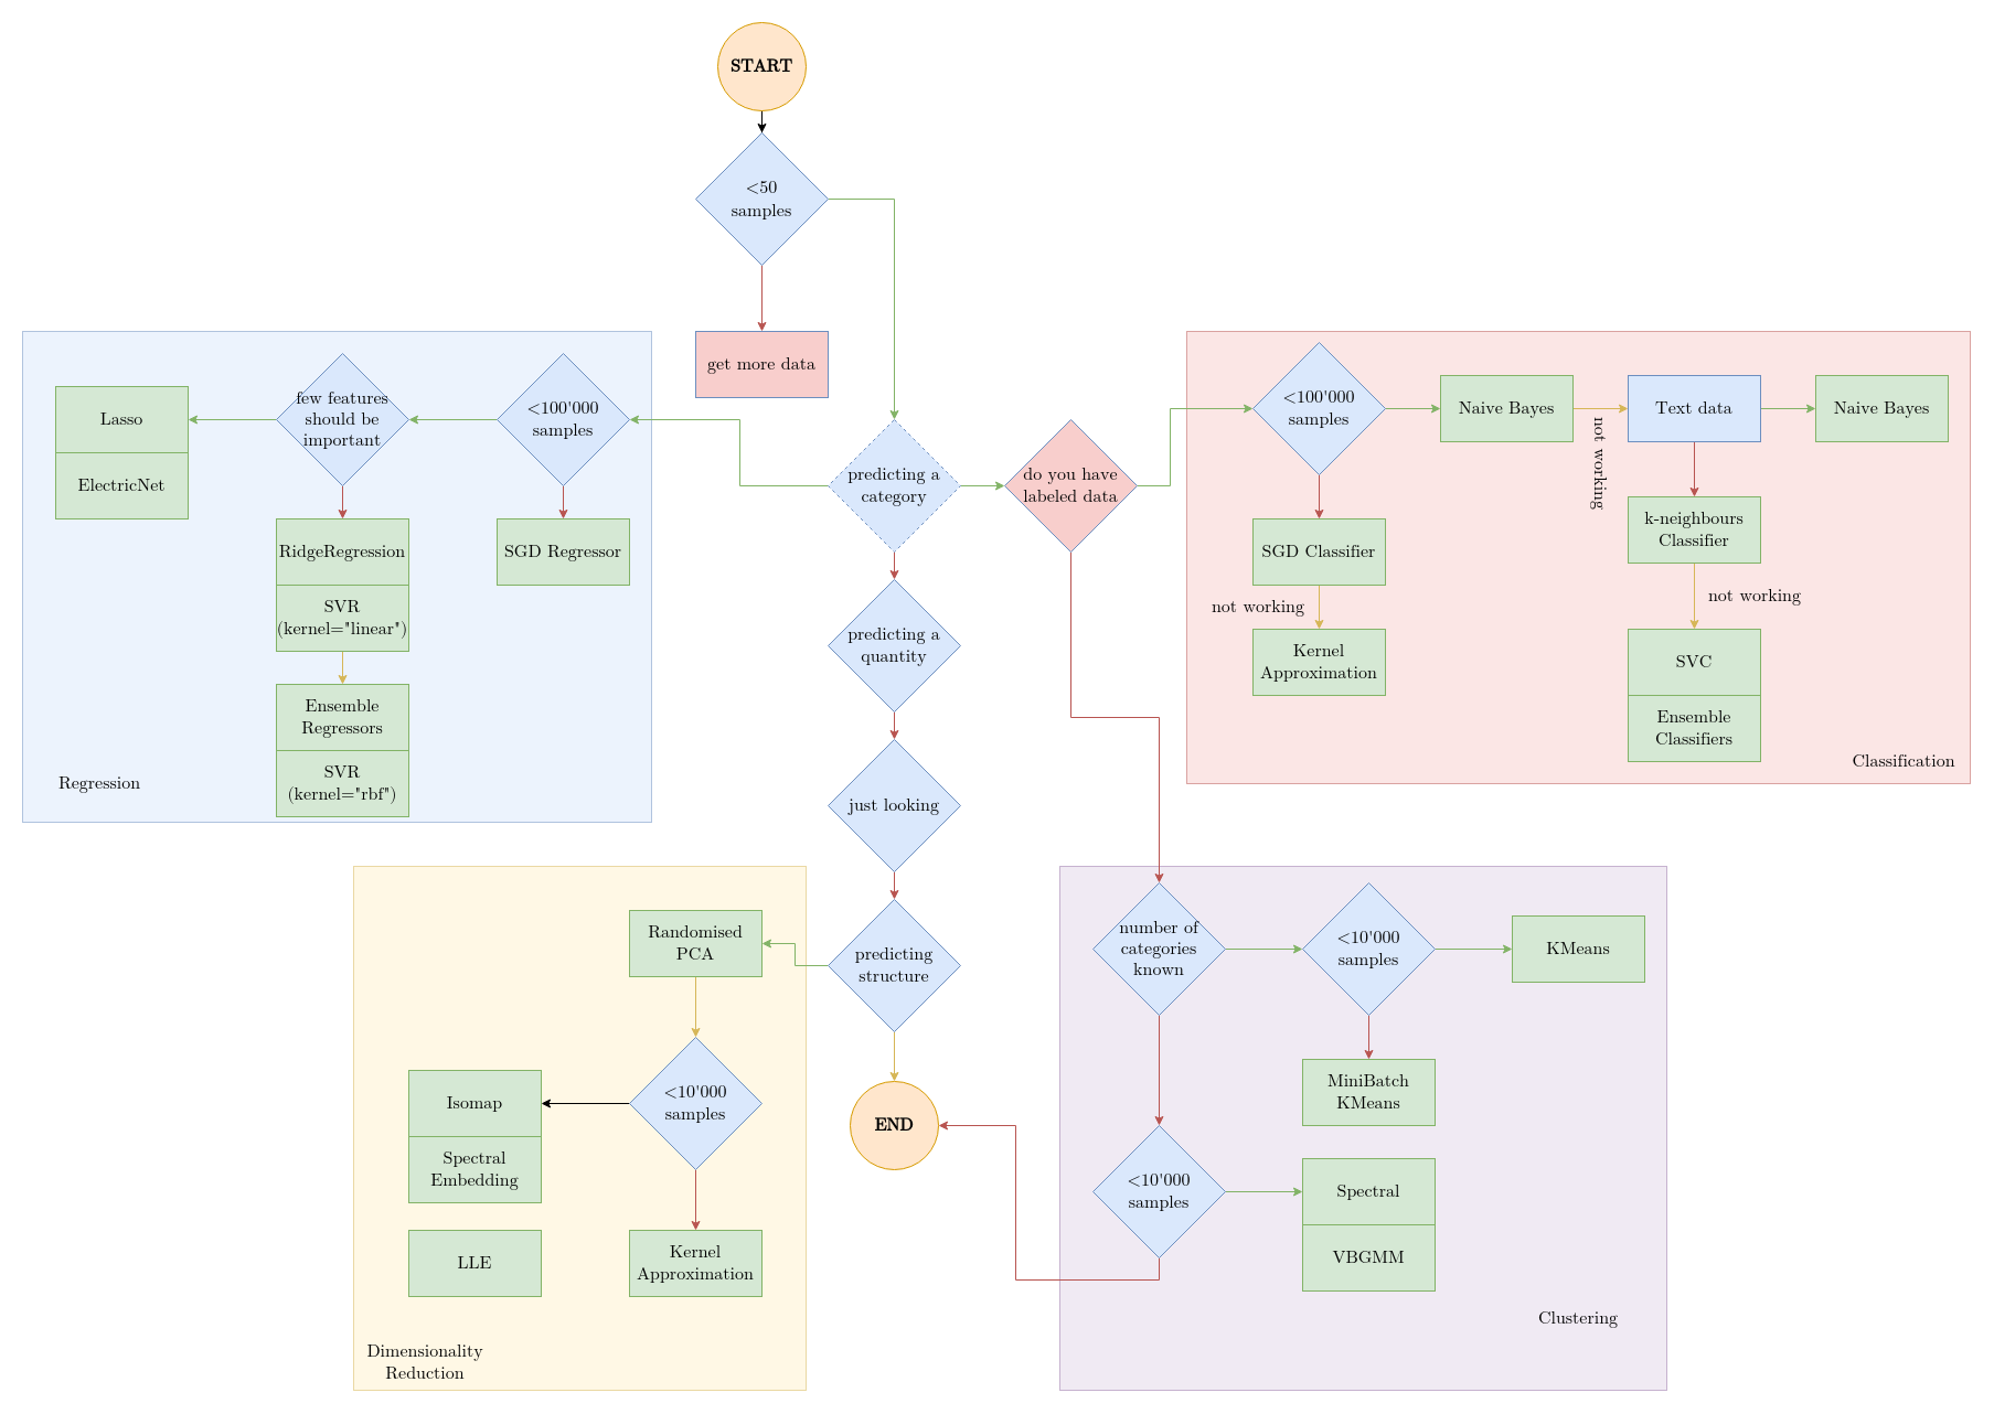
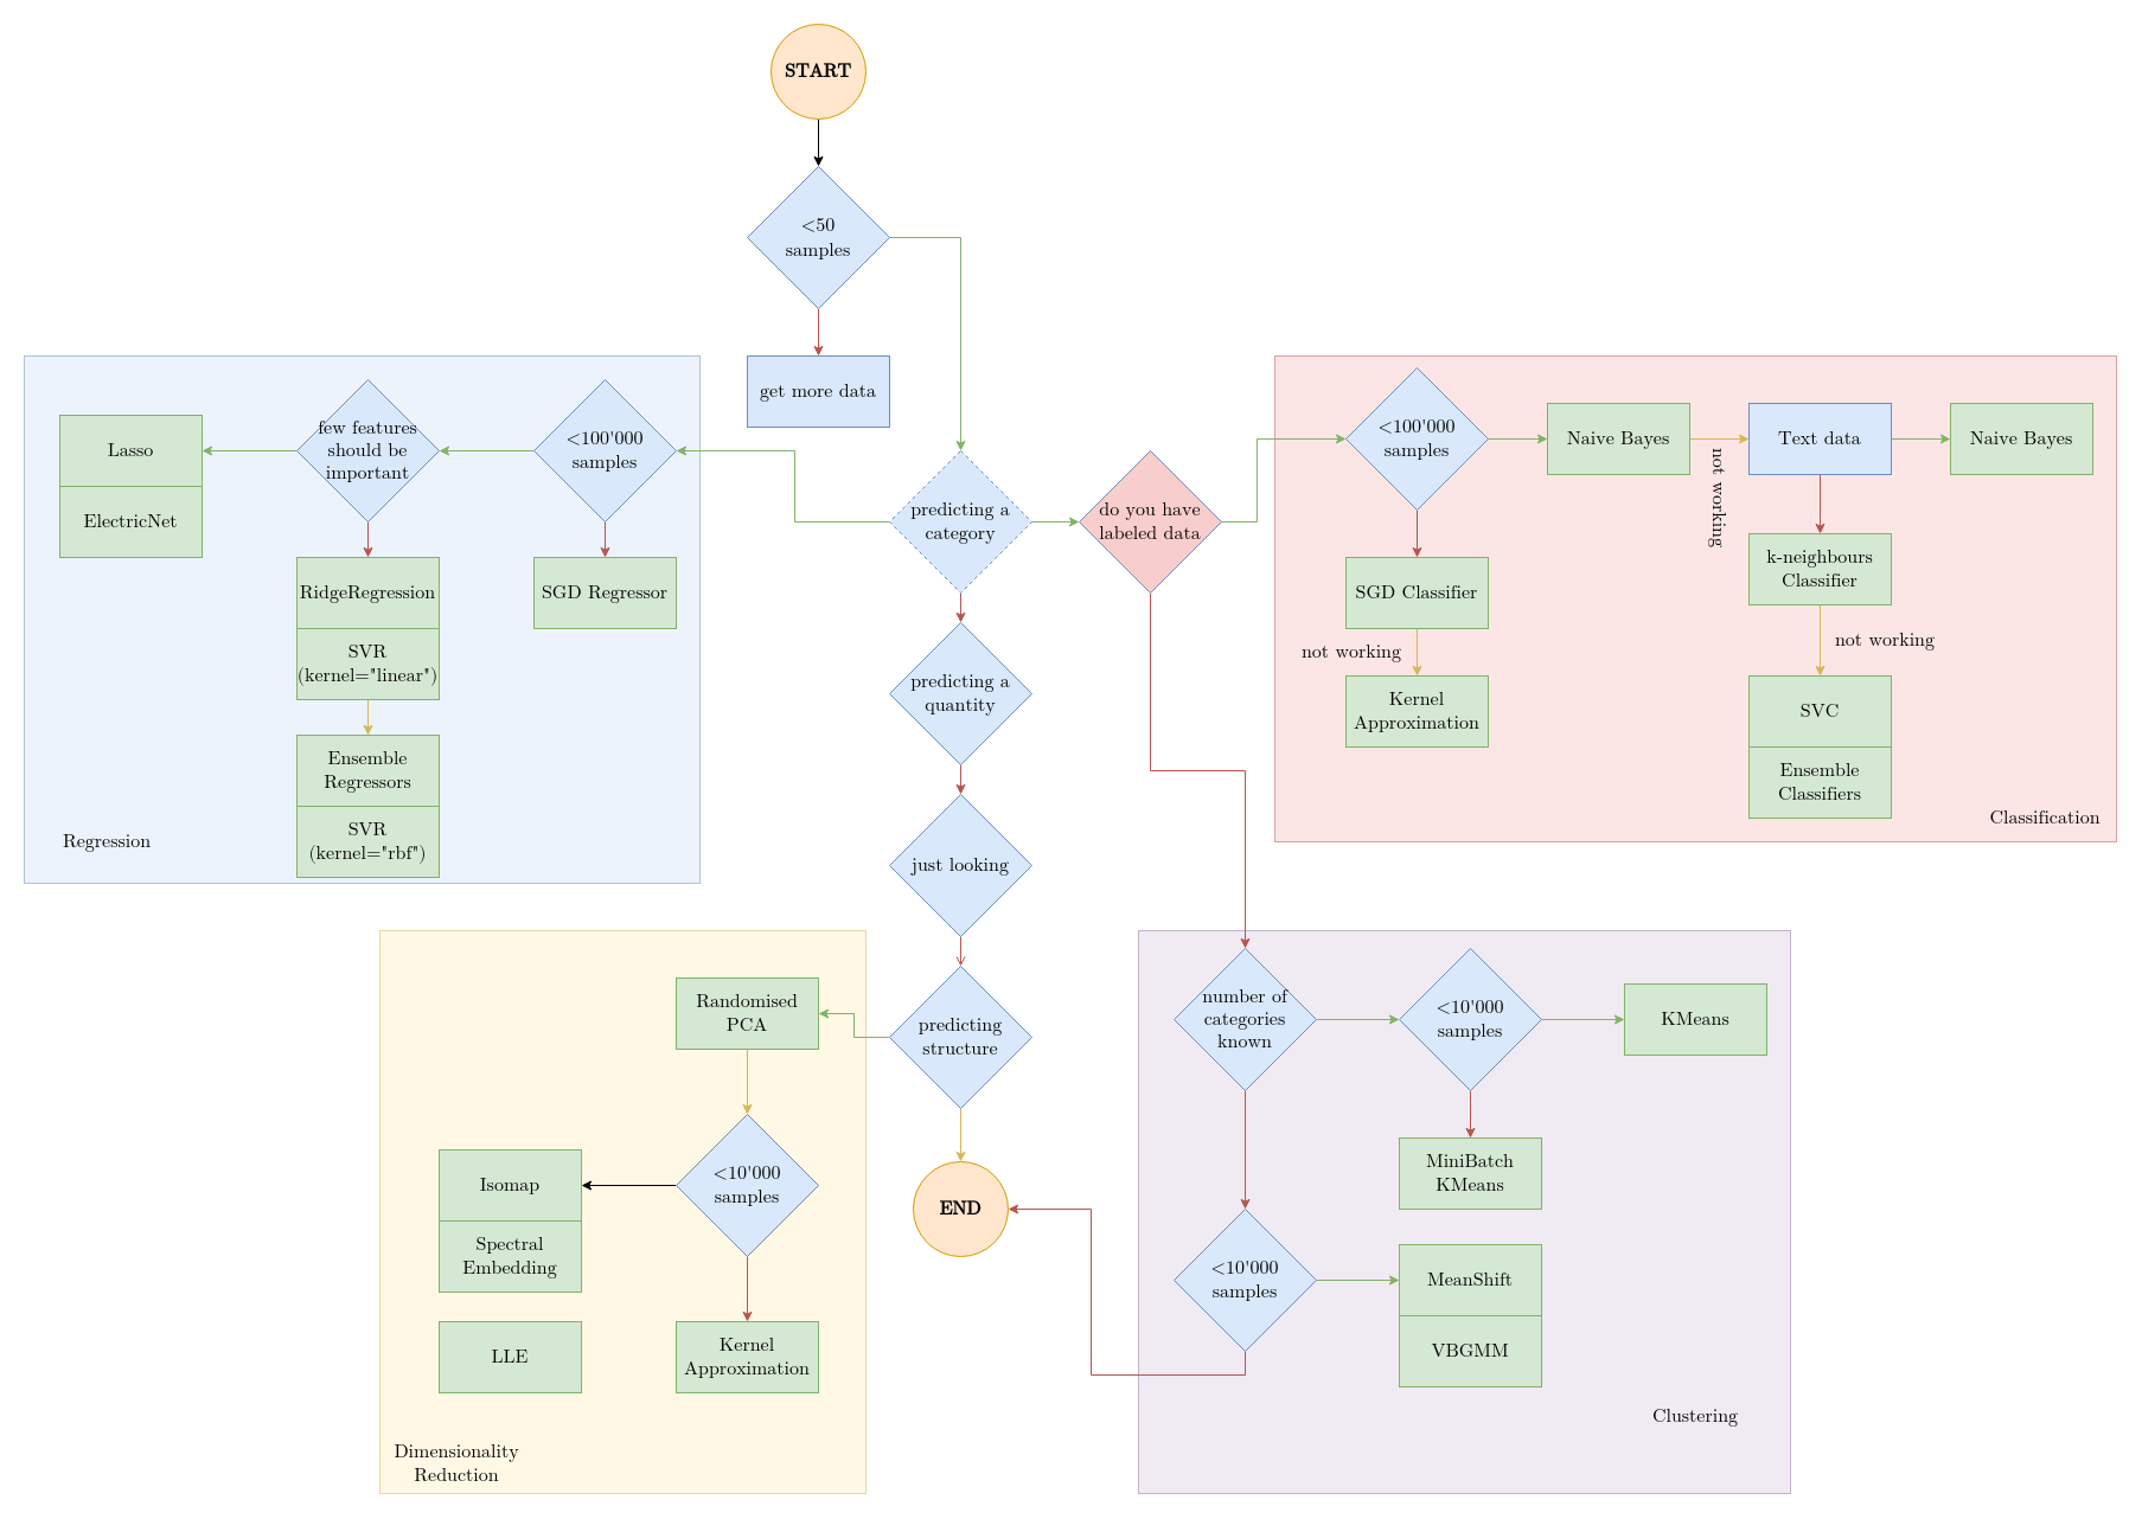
- <mxCell id="10" value="&lt;div&gt;&lt;font face=&quot;Latin Modern Math&quot;&gt;&amp;lt;50&lt;/font&gt;&lt;/div&gt;&lt;div&gt;&lt;font face=&quot;Latin Modern Math&quot;&gt;samples&lt;/font&gt;&lt;/div&gt;" style="rhombus;whiteSpace=wrap;html=1;fontSize=16;fillColor=#dae8fc;strokeColor=#6c8ebf;" parent="1" vertex="1"><mxGeometry x="630" y="120" width="120" height="120" as="geometry" /></mxCell>
+ <mxCell id="10" value="&lt;div&gt;&lt;font face=&quot;Latin Modern Math&quot;&gt;&amp;lt;50&lt;/font&gt;&lt;/div&gt;&lt;div&gt;&lt;font face=&quot;Latin Modern Math&quot;&gt;samples&lt;/font&gt;&lt;/div&gt;" style="rhombus;whiteSpace=wrap;html=1;fontSize=16;fillColor=#dae8fc;strokeColor=#6c8ebf;" parent="1" vertex="1"><mxGeometry x="630" y="140" width="120" height="120" as="geometry" /></mxCell>
- <mxCell id="20" value="get more data" style="rounded=0;whiteSpace=wrap;html=1;fontSize=16;fontFamily=Latin Modern Math;fillColor=#f8cecc;strokeColor=#6c8ebf;" parent="1" vertex="1"><mxGeometry x="630" y="300" width="120" height="60" as="geometry" /></mxCell>
+ <mxCell id="20" value="get more data" style="rounded=0;whiteSpace=wrap;html=1;fontSize=16;fontFamily=Latin Modern Math;fillColor=#dae8fc;strokeColor=#6c8ebf;" parent="1" vertex="1"><mxGeometry x="630" y="300" width="120" height="60" as="geometry" /></mxCell>
- <mxCell id="27" value="" style="edgeStyle=orthogonalEdgeStyle;rounded=0;orthogonalLoop=1;jettySize=auto;html=1;fontFamily=Latin Modern Math;fontSize=16;fillColor=#f8cecc;strokeColor=#b85450;" parent="1" source="29" target="31" edge="1"><mxGeometry relative="1" as="geometry" /></mxCell>
+ <mxCell id="27" value="" style="edgeStyle=orthogonalEdgeStyle;rounded=0;orthogonalLoop=1;jettySize=auto;html=1;fontFamily=Latin Modern Math;fontSize=16;fillColor=#f8cecc;strokeColor=#b85450;endArrow=open;" parent="1" source="29" target="31" edge="1"><mxGeometry relative="1" as="geometry" /></mxCell>
- <mxCell id="57" value="Spectral" style="rounded=0;whiteSpace=wrap;html=1;fontFamily=Latin Modern Math;fontSize=16;fillColor=#d5e8d4;strokeColor=#82b366;" parent="1" vertex="1"><mxGeometry x="1180" y="1050" width="120" height="60" as="geometry" /></mxCell>
+ <mxCell id="57" value="MeanShift" style="rounded=0;whiteSpace=wrap;html=1;fontFamily=Latin Modern Math;fontSize=16;fillColor=#d5e8d4;strokeColor=#82b366;" parent="1" vertex="1"><mxGeometry x="1180" y="1050" width="120" height="60" as="geometry" /></mxCell>
